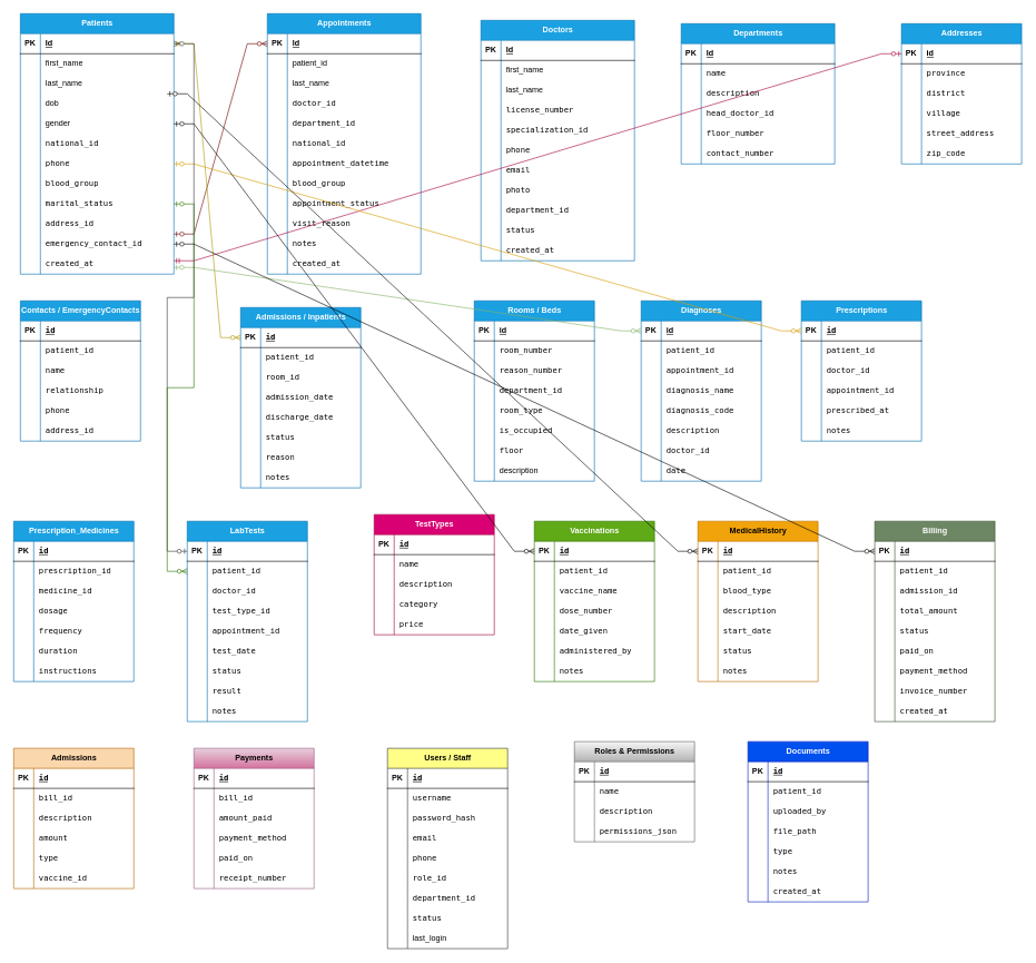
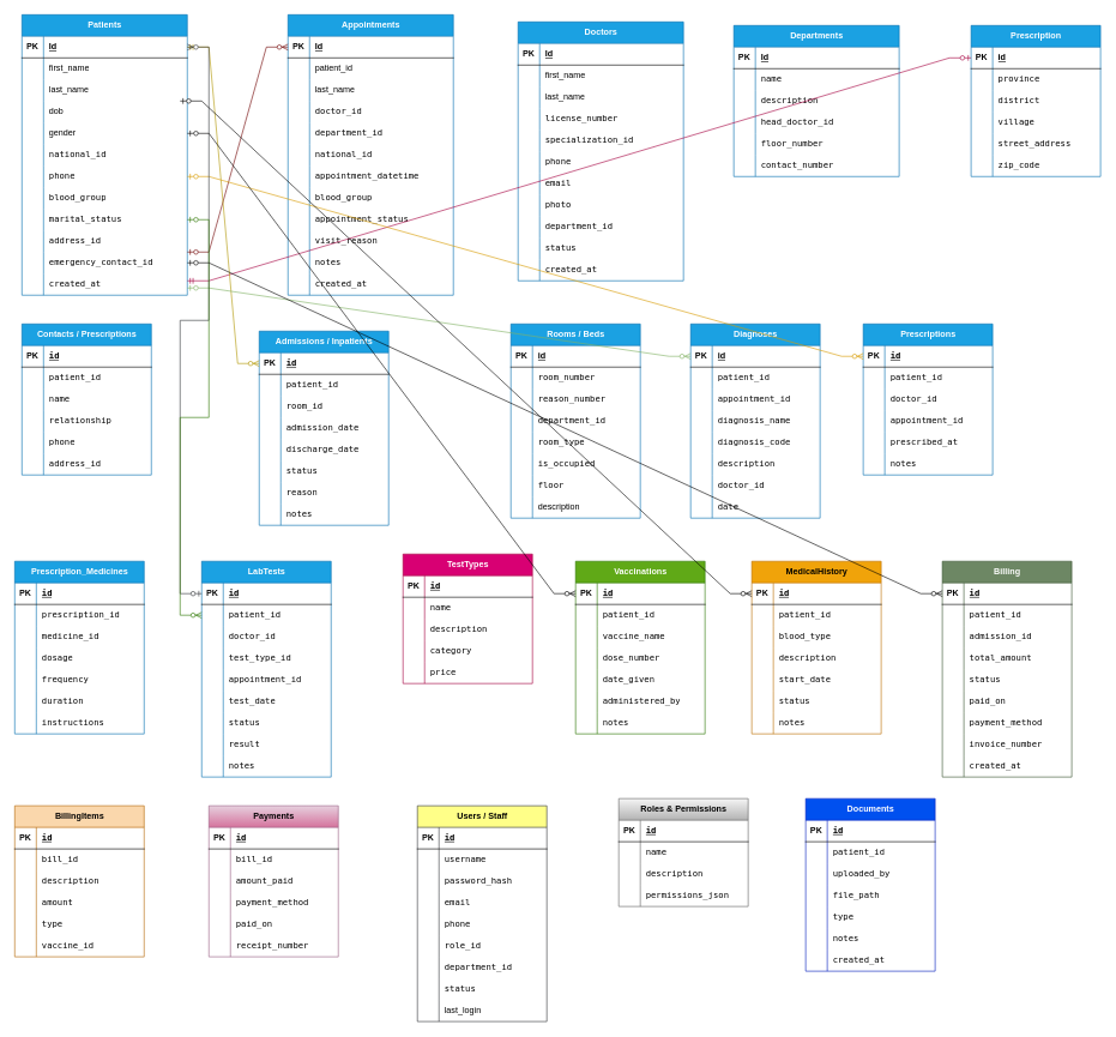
- <mxCell id="129" value="Addresses" style="shape=table;startSize=30;container=1;collapsible=1;childLayout=tableLayout;fixedRows=1;rowLines=0;fontStyle=1;align=center;resizeLast=1;html=1;fillColor=#1ba1e2;fontColor=#ffffff;strokeColor=#006EAF;" vertex="1" parent="1"><mxGeometry x="1350" y="35" width="180" height="210" as="geometry" /></mxCell>
+ <mxCell id="129" value="Prescription" style="shape=table;startSize=30;container=1;collapsible=1;childLayout=tableLayout;fixedRows=1;rowLines=0;fontStyle=1;align=center;resizeLast=1;html=1;fillColor=#1ba1e2;fontColor=#ffffff;strokeColor=#006EAF;" vertex="1" parent="1"><mxGeometry x="1350" y="35" width="180" height="210" as="geometry" /></mxCell>
- <mxCell id="148" value="Contacts / EmergencyContacts" style="shape=table;startSize=30;container=1;collapsible=1;childLayout=tableLayout;fixedRows=1;rowLines=0;fontStyle=1;align=center;resizeLast=1;html=1;fillColor=#1ba1e2;fontColor=#ffffff;strokeColor=#006EAF;" vertex="1" parent="1"><mxGeometry x="30" y="450" width="180" height="210" as="geometry" /></mxCell>
+ <mxCell id="148" value="Contacts / Prescriptions" style="shape=table;startSize=30;container=1;collapsible=1;childLayout=tableLayout;fixedRows=1;rowLines=0;fontStyle=1;align=center;resizeLast=1;html=1;fillColor=#1ba1e2;fontColor=#ffffff;strokeColor=#006EAF;" vertex="1" parent="1"><mxGeometry x="30" y="450" width="180" height="210" as="geometry" /></mxCell>
- <mxCell id="399" value="&lt;strong data-end=&quot;3424&quot; data-start=&quot;3408&quot;&gt;Admissions&lt;/strong&gt;" style="shape=table;startSize=30;container=1;collapsible=1;childLayout=tableLayout;fixedRows=1;rowLines=0;fontStyle=1;align=center;resizeLast=1;html=1;fillColor=#fad7ac;strokeColor=#b46504;" vertex="1" parent="1"><mxGeometry x="20" y="1120" width="180" height="210" as="geometry" /></mxCell>
+ <mxCell id="399" value="&lt;strong data-end=&quot;3424&quot; data-start=&quot;3408&quot;&gt;BillingItems&lt;/strong&gt;" style="shape=table;startSize=30;container=1;collapsible=1;childLayout=tableLayout;fixedRows=1;rowLines=0;fontStyle=1;align=center;resizeLast=1;html=1;fillColor=#fad7ac;strokeColor=#b46504;" vertex="1" parent="1"><mxGeometry x="20" y="1120" width="180" height="210" as="geometry" /></mxCell>
